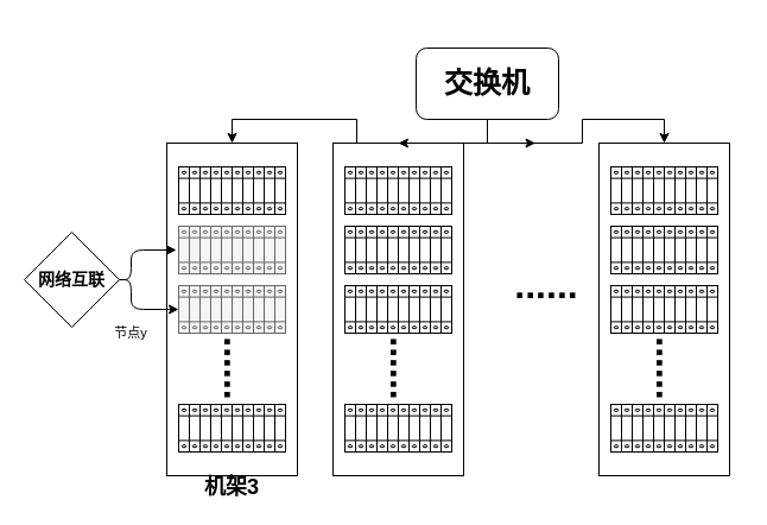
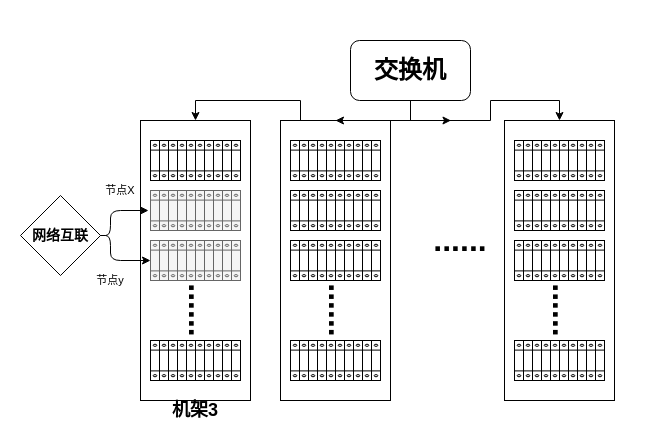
+ <mxCell id="33" value="节点X" style="text;html=1;strokeColor=none;fillColor=none;align=center;verticalAlign=middle;whiteSpace=wrap;rounded=0;fontSize=11;" vertex="1" parent="2"><mxGeometry x="80" y="160" width="40" height="20" as="geometry" /></mxCell>
